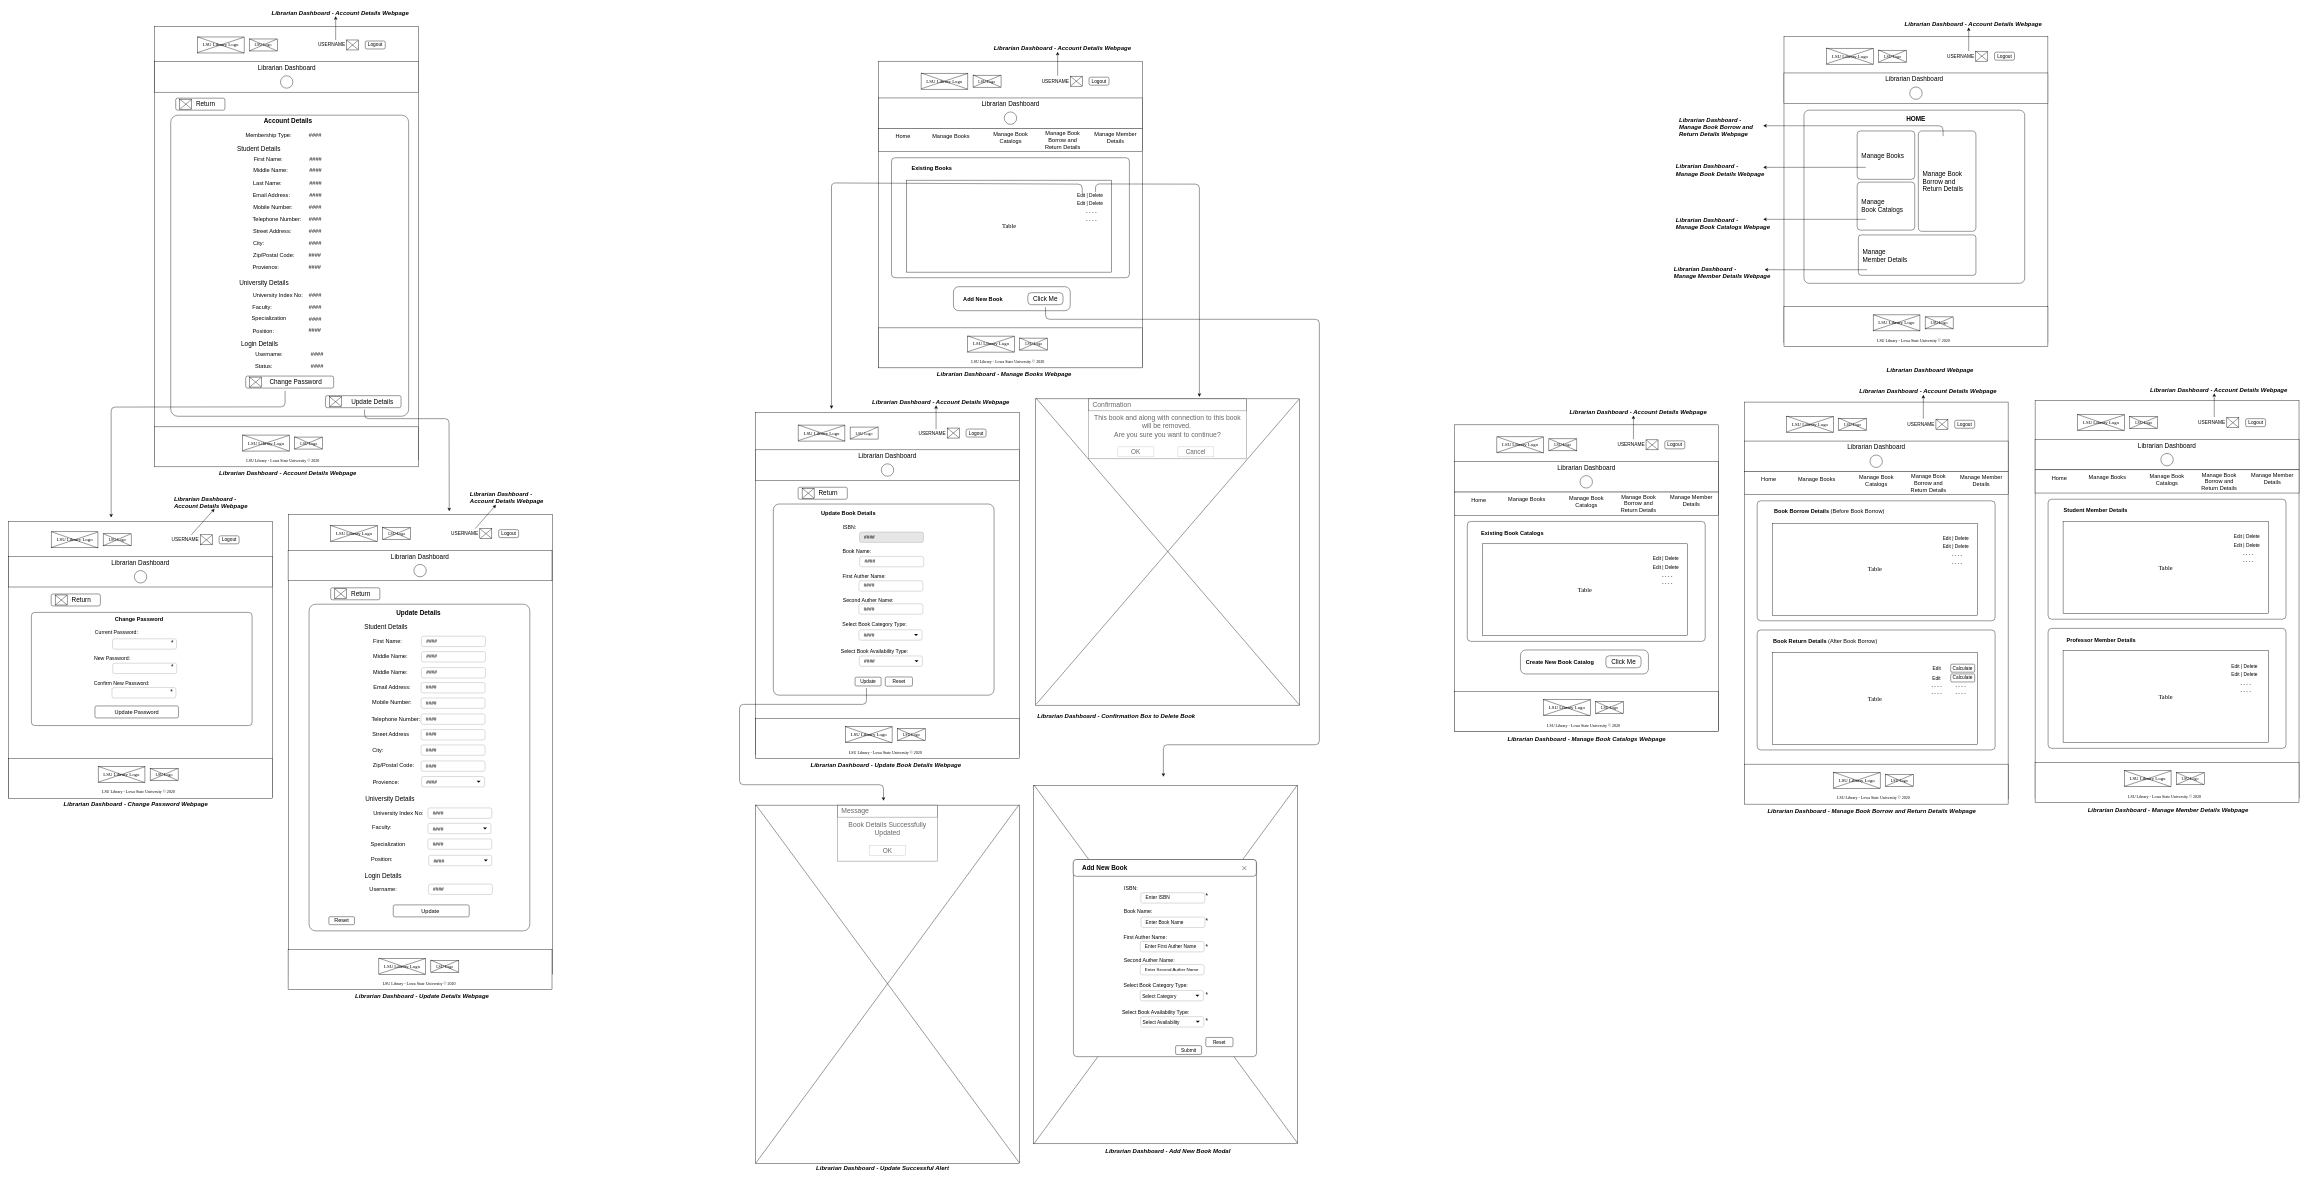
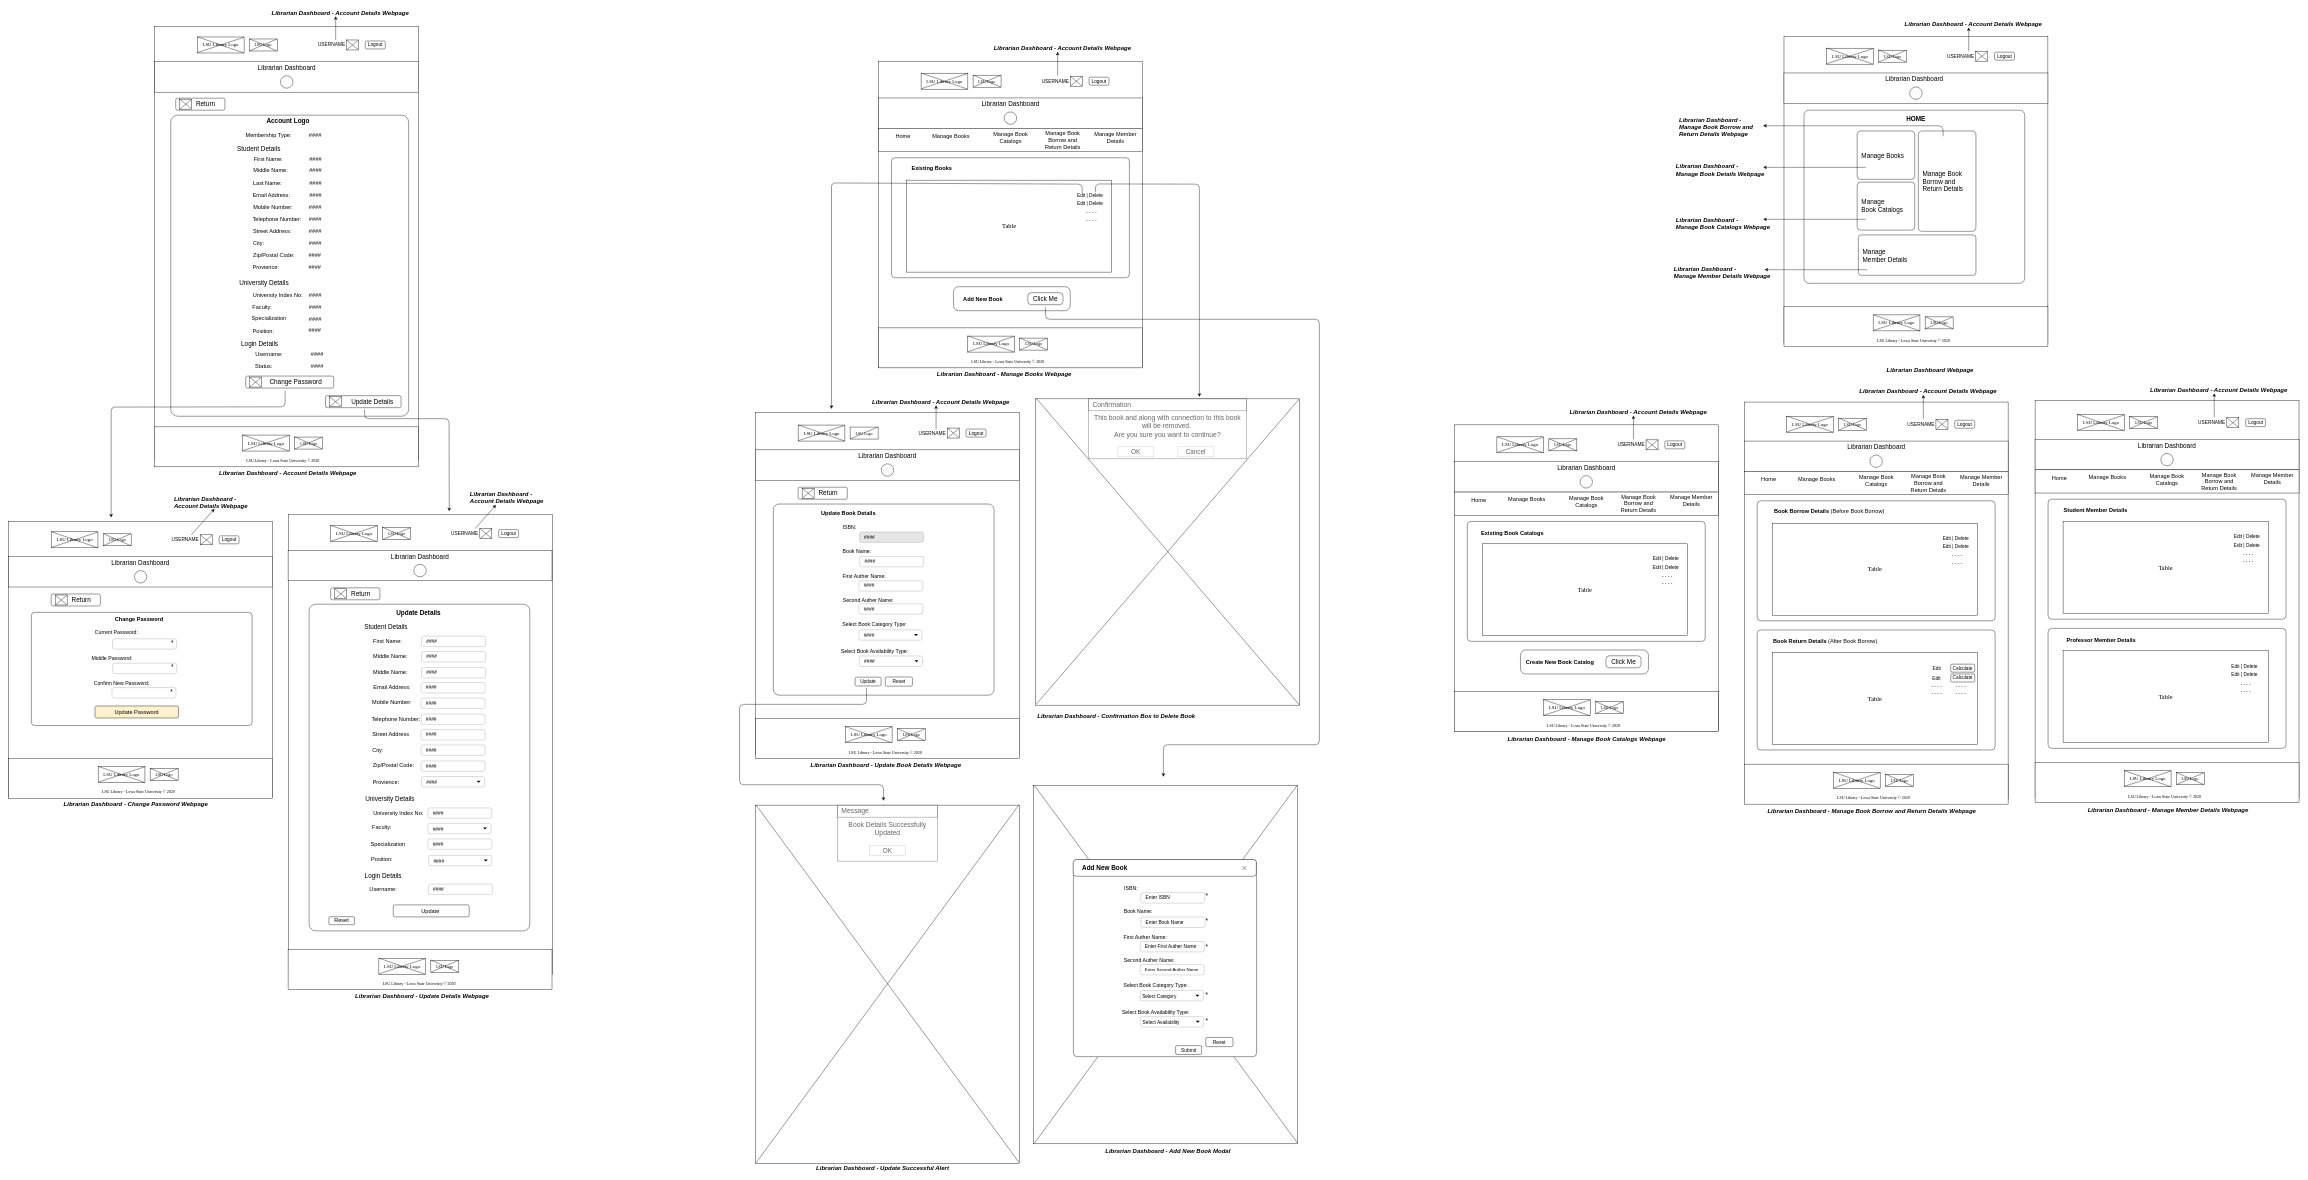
- <mxCell id="54" value="Account Details" style="text;html=1;strokeColor=none;fillColor=none;align=center;verticalAlign=middle;whiteSpace=wrap;rounded=0;fontSize=16;fontStyle=1" parent="1" vertex="1"><mxGeometry x="654" y="291.5" width="130" height="20" as="geometry" /></mxCell>
+ <mxCell id="54" value="Account Logo" style="text;html=1;strokeColor=none;fillColor=none;align=center;verticalAlign=middle;whiteSpace=wrap;rounded=0;fontSize=16;fontStyle=1" parent="1" vertex="1"><mxGeometry x="654" y="291.5" width="130" height="20" as="geometry" /></mxCell>
- <mxCell id="134" value="New Password:" style="text;html=1;strokeColor=none;fillColor=none;align=center;verticalAlign=middle;whiteSpace=wrap;rounded=0;labelBackgroundColor=none;fontFamily=Helvetica;fontSize=13;fontColor=#000000;" parent="1" vertex="1"><mxGeometry x="208.5" y="1635" width="140" height="20" as="geometry" /></mxCell>
+ <mxCell id="134" value="Middle Password:" style="text;html=1;strokeColor=none;fillColor=none;align=center;verticalAlign=middle;whiteSpace=wrap;rounded=0;labelBackgroundColor=none;fontFamily=Helvetica;fontSize=13;fontColor=#000000;" parent="1" vertex="1"><mxGeometry x="208.5" y="1635" width="140" height="20" as="geometry" /></mxCell>
- <mxCell id="132" value="Update Password" style="rounded=1;whiteSpace=wrap;html=1;labelBackgroundColor=none;strokeColor=#000000;strokeWidth=1;fontFamily=Helvetica;fontSize=14;fontColor=#000000;align=center;" parent="1" vertex="1"><mxGeometry x="236" y="1765" width="209" height="30" as="geometry" /></mxCell>
+ <mxCell id="132" value="Update Password" style="rounded=1;whiteSpace=wrap;html=1;labelBackgroundColor=none;strokeColor=#000000;strokeWidth=1;fontFamily=Helvetica;fontSize=14;fontColor=#000000;align=center;fillColor=#fff2cc;" parent="1" vertex="1"><mxGeometry x="236" y="1765" width="209" height="30" as="geometry" /></mxCell>
